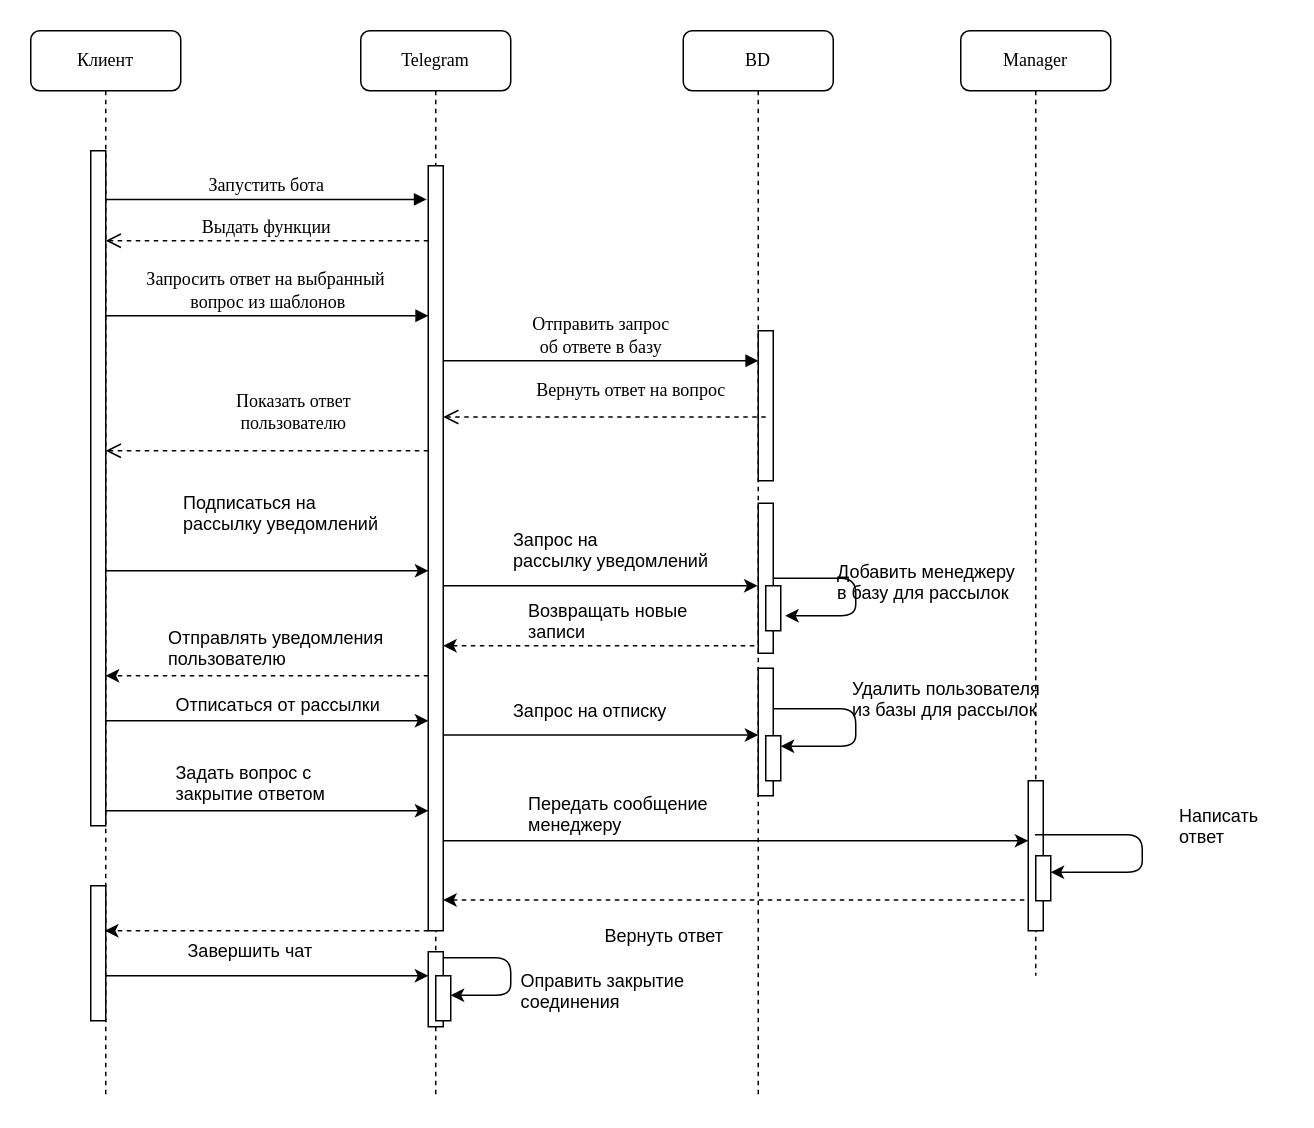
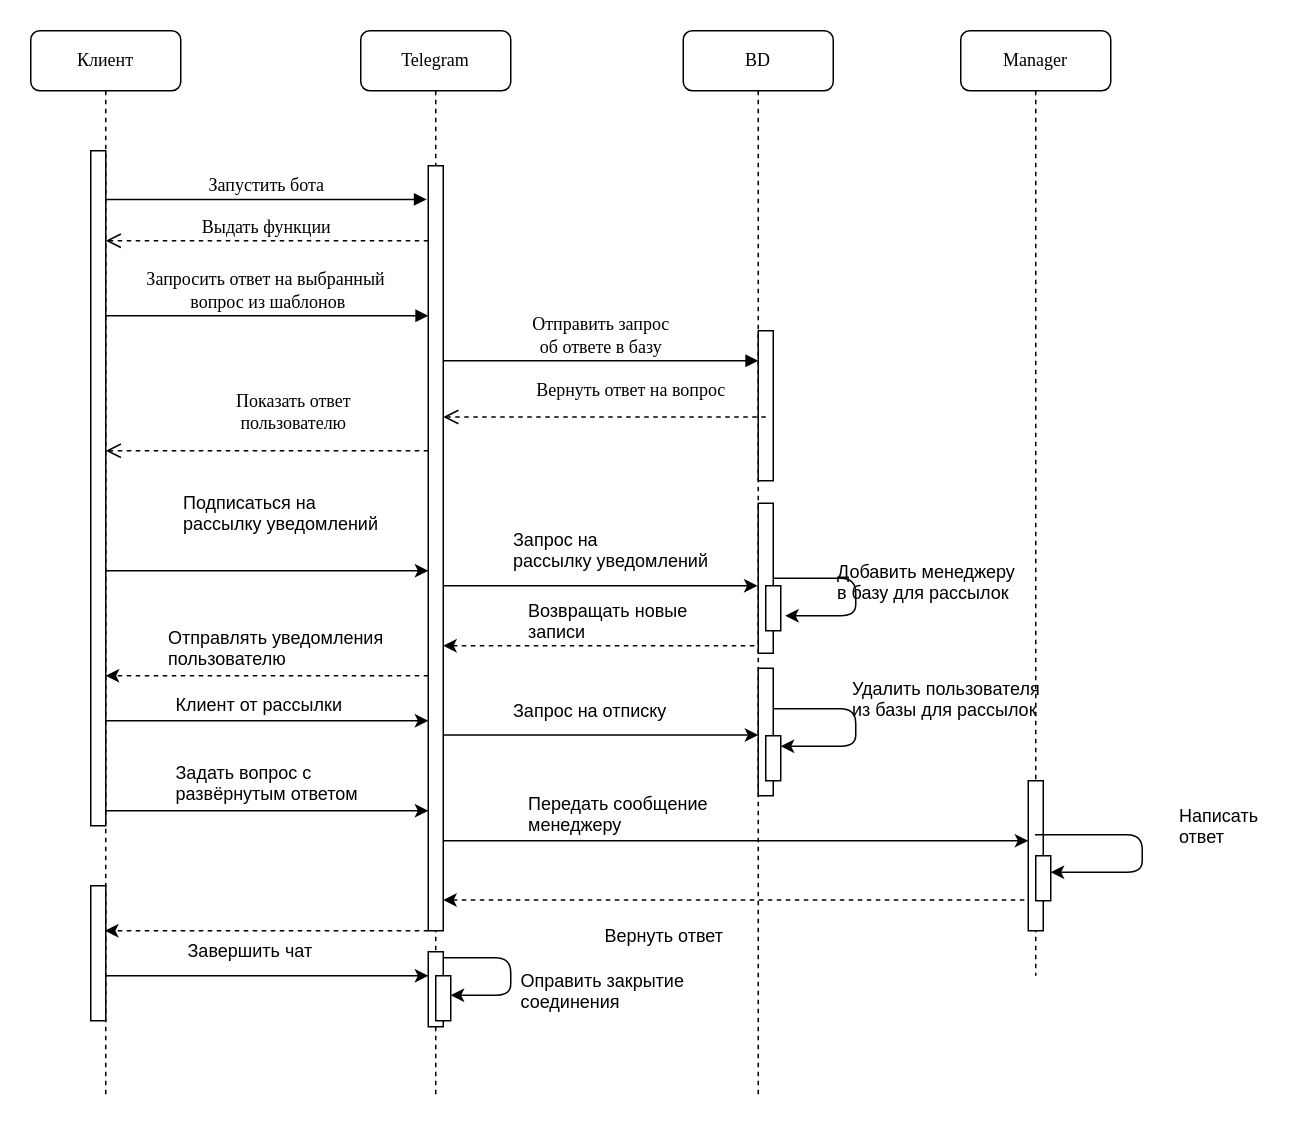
- <mxCell id="34" value="Отписаться от рассылки" style="text;html=1;resizable=0;points=[];autosize=1;align=left;verticalAlign=top;spacingTop=-4;" vertex="1" parent="1"><mxGeometry x="115" y="460" width="150" height="20" as="geometry" /></mxCell>
+ <mxCell id="34" value="Клиент от рассылки" style="text;html=1;resizable=0;points=[];autosize=1;align=left;verticalAlign=top;spacingTop=-4;" vertex="1" parent="1"><mxGeometry x="115" y="460" width="150" height="20" as="geometry" /></mxCell>
- <mxCell id="41" value="Задать вопрос с&amp;nbsp;&lt;br&gt;закрытие ответом&lt;br&gt;" style="text;html=1;resizable=0;points=[];autosize=1;align=left;verticalAlign=top;spacingTop=-4;" vertex="1" parent="1"><mxGeometry x="115" y="505" width="140" height="30" as="geometry" /></mxCell>
+ <mxCell id="41" value="Задать вопрос с&amp;nbsp;&lt;br&gt;развёрнутым ответом&lt;br&gt;" style="text;html=1;resizable=0;points=[];autosize=1;align=left;verticalAlign=top;spacingTop=-4;" vertex="1" parent="1"><mxGeometry x="115" y="505" width="140" height="30" as="geometry" /></mxCell>
